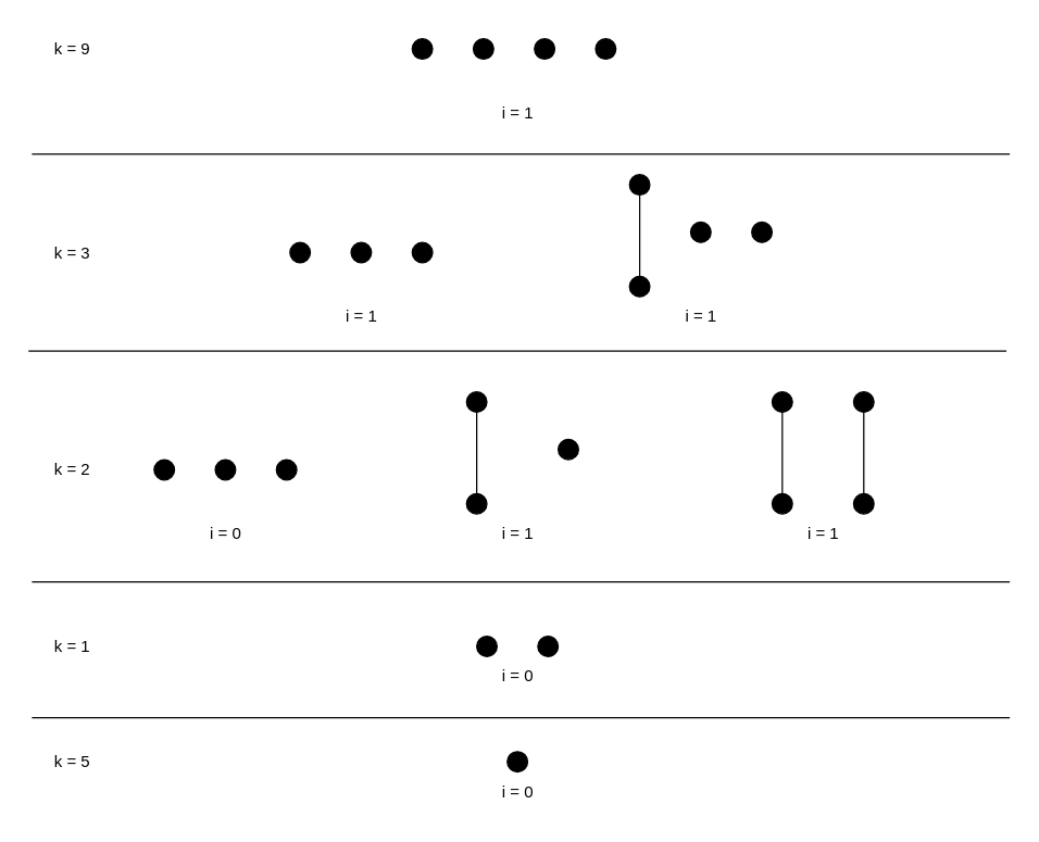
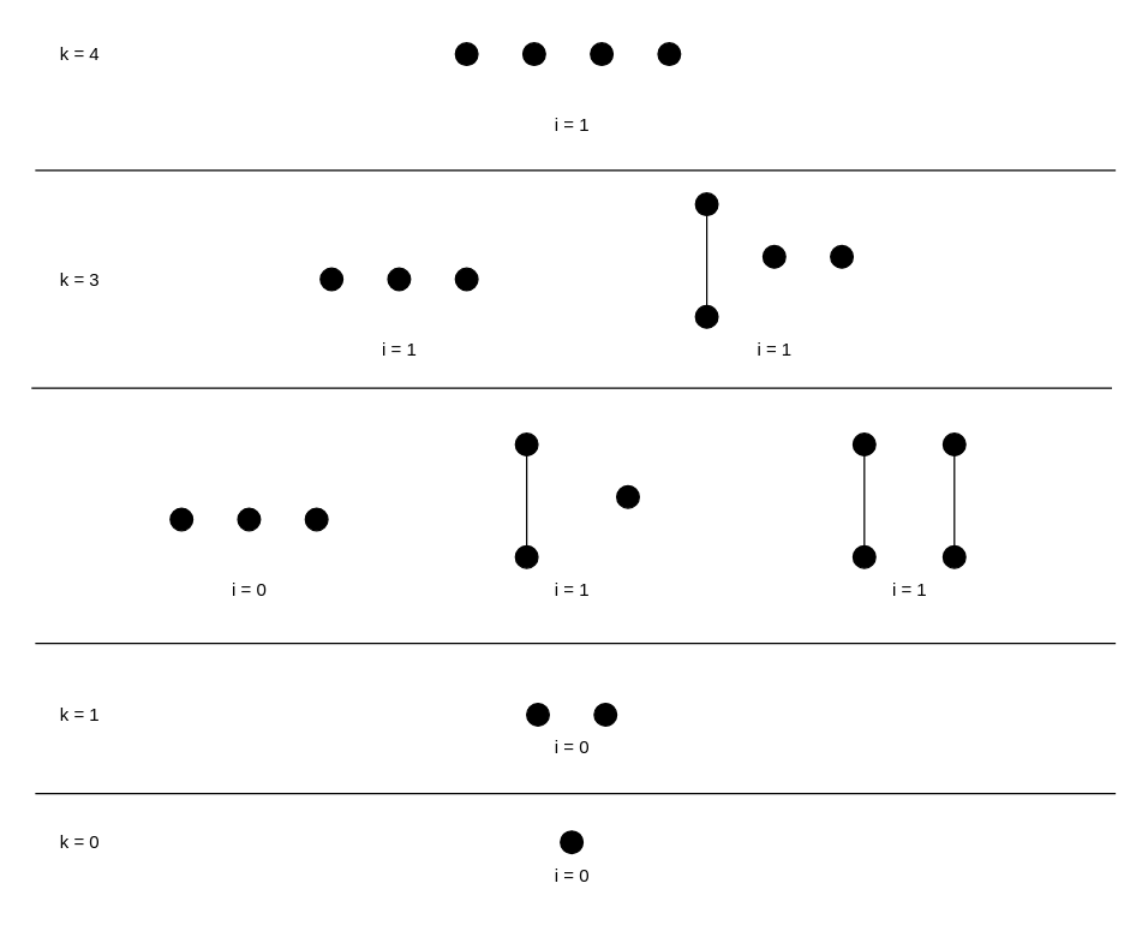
- <mxCell id="45" value="k = 9" style="text;html=1;align=center;verticalAlign=middle;whiteSpace=wrap;rounded=0;strokeColor=none;" parent="1" vertex="1"><mxGeometry x="23" y="20.5" width="60" height="30" as="geometry" /></mxCell>
+ <mxCell id="45" value="k = 4" style="text;html=1;align=center;verticalAlign=middle;whiteSpace=wrap;rounded=0;strokeColor=none;" parent="1" vertex="1"><mxGeometry x="23" y="20.5" width="60" height="30" as="geometry" /></mxCell>
- <mxCell id="28" value="k = 2" style="text;html=1;align=center;verticalAlign=middle;whiteSpace=wrap;rounded=0;strokeColor=none;" parent="1" vertex="1"><mxGeometry x="23" y="330.5" width="60" height="30" as="geometry" /></mxCell>
- <mxCell id="8" value="k = 5" style="text;html=1;align=center;verticalAlign=middle;whiteSpace=wrap;rounded=0;strokeColor=none;" parent="1" vertex="1"><mxGeometry x="23" y="545.5" width="60" height="30" as="geometry" /></mxCell>
+ <mxCell id="8" value="k = 0" style="text;html=1;align=center;verticalAlign=middle;whiteSpace=wrap;rounded=0;strokeColor=none;" parent="1" vertex="1"><mxGeometry x="23" y="545.5" width="60" height="30" as="geometry" /></mxCell>
